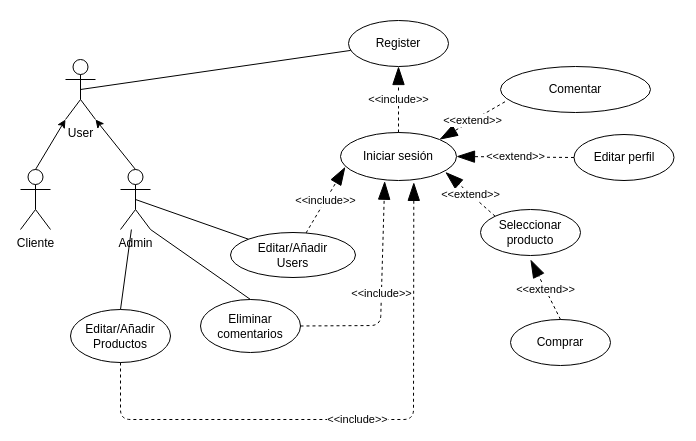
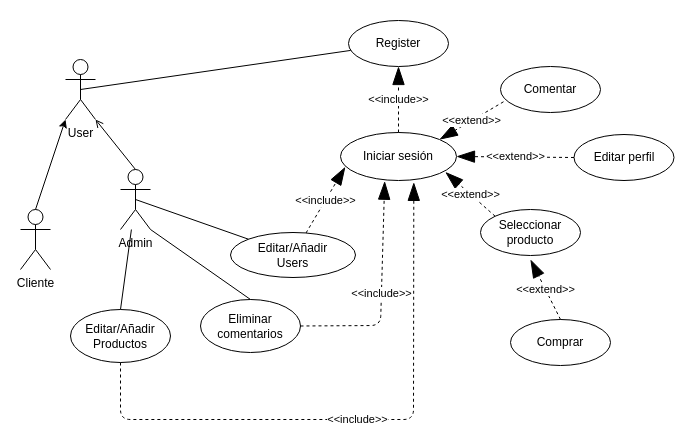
- <mxCell id="11" value="Comentar" style="ellipse;whiteSpace=wrap;html=1;" vertex="1" parent="1"><mxGeometry x="500" y="66" width="150" height="46" as="geometry" /></mxCell>
+ <mxCell id="11" value="Comentar" style="ellipse;whiteSpace=wrap;html=1;" vertex="1" parent="1"><mxGeometry x="500" y="66" width="100" height="46" as="geometry" /></mxCell>
- <mxCell id="6" value="" style="endArrow=classic;html=1;exitX=0.5;exitY=0;exitDx=0;exitDy=0;exitPerimeter=0;entryX=1;entryY=1;entryDx=0;entryDy=0;entryPerimeter=0;" edge="1" parent="1" source="4" target="2"><mxGeometry width="50" height="50" relative="1" as="geometry"><mxPoint x="170" y="169" as="sourcePoint" /><mxPoint x="220" y="119" as="targetPoint" /></mxGeometry></mxCell>
+ <mxCell id="6" value="" style="endArrow=open;html=1;exitX=0.5;exitY=0;exitDx=0;exitDy=0;exitPerimeter=0;entryX=1;entryY=1;entryDx=0;entryDy=0;entryPerimeter=0;" edge="1" parent="1" source="4" target="2"><mxGeometry width="50" height="50" relative="1" as="geometry"><mxPoint x="170" y="169" as="sourcePoint" /><mxPoint x="220" y="119" as="targetPoint" /></mxGeometry></mxCell>
- <mxCell id="3" value="Cliente" style="shape=umlActor;verticalLabelPosition=bottom;labelBackgroundColor=#ffffff;verticalAlign=top;html=1;outlineConnect=0;" vertex="1" parent="1"><mxGeometry x="20" y="169" width="30" height="60" as="geometry" /></mxCell>
+ <mxCell id="3" value="Cliente" style="shape=umlActor;verticalLabelPosition=bottom;labelBackgroundColor=#ffffff;verticalAlign=top;html=1;outlineConnect=0;" vertex="1" parent="1"><mxGeometry x="20" y="209" width="30" height="60" as="geometry" /></mxCell>
